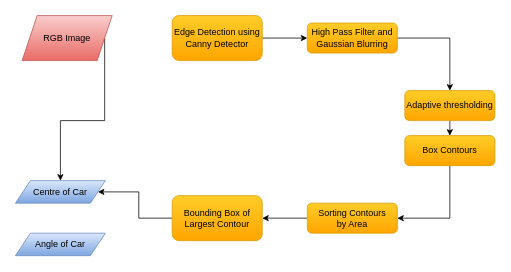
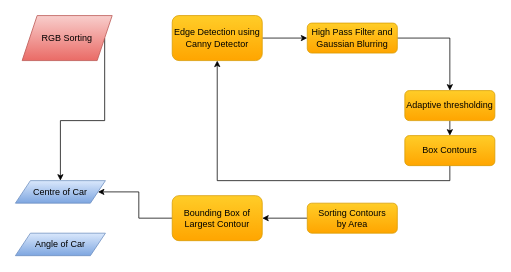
- <mxCell id="15" value="&lt;span&gt;RGB Image&lt;/span&gt;" style="shape=parallelogram;perimeter=parallelogramPerimeter;whiteSpace=wrap;html=1;fixedSize=1;gradientColor=#ea6b66;fillColor=#f8cecc;strokeColor=#b85450;" vertex="1" parent="1"><mxGeometry x="29" y="20" width="120" height="60" as="geometry" /></mxCell>
+ <mxCell id="15" value="&lt;span&gt;RGB Sorting&lt;/span&gt;" style="shape=parallelogram;perimeter=parallelogramPerimeter;whiteSpace=wrap;html=1;fixedSize=1;gradientColor=#ea6b66;fillColor=#f8cecc;strokeColor=#b85450;" vertex="1" parent="1"><mxGeometry x="29" y="20" width="120" height="60" as="geometry" /></mxCell>
- <mxCell id="3" style="edgeStyle=orthogonalEdgeStyle;rounded=0;orthogonalLoop=1;jettySize=auto;html=1;exitX=0.5;exitY=1;exitDx=0;exitDy=0;entryX=1;entryY=0.5;entryDx=0;entryDy=0;" edge="1" parent="1" source="4" target="12"><mxGeometry relative="1" as="geometry" /></mxCell>
+ <mxCell id="3" style="edgeStyle=orthogonalEdgeStyle;rounded=0;orthogonalLoop=1;jettySize=auto;html=1;exitX=0.5;exitY=1;exitDx=0;exitDy=0;" edge="1" parent="1" source="4" target="6"><mxGeometry relative="1" as="geometry" /></mxCell>
